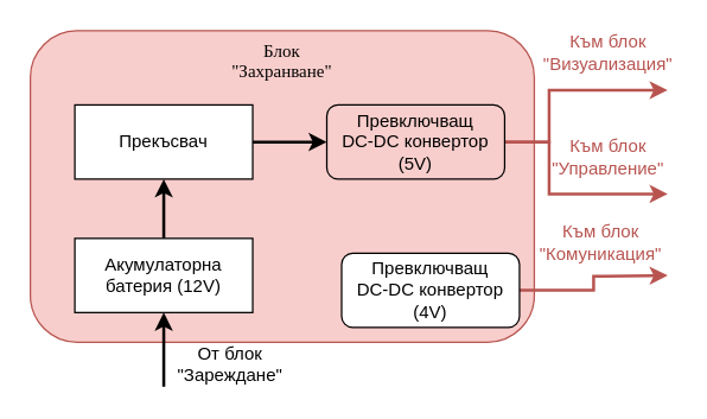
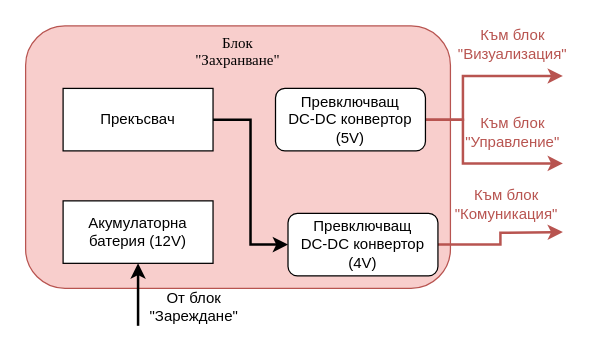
- <mxCell id="11" style="edgeStyle=orthogonalEdgeStyle;rounded=0;orthogonalLoop=1;jettySize=auto;html=1;strokeWidth=2;" edge="1" parent="1" source="12" target="5"><mxGeometry relative="1" as="geometry" /></mxCell>
+ <mxCell id="11" style="edgeStyle=orthogonalEdgeStyle;rounded=0;orthogonalLoop=1;jettySize=auto;html=1;entryX=0;entryY=0.5;entryDx=0;entryDy=0;strokeWidth=2;" edge="1" parent="1" source="12" target="7"><mxGeometry relative="1" as="geometry" /></mxCell>
- <mxCell id="5" value="Превключващ&lt;br&gt;DC-DC конвертор&lt;br&gt;(5V)" style="rounded=1;whiteSpace=wrap;html=1;fillColor=#f8cecc;" parent="1" vertex="1"><mxGeometry x="220" y="70" width="120" height="50" as="geometry" /></mxCell>
+ <mxCell id="5" value="Превключващ&lt;br&gt;DC-DC конвертор&lt;br&gt;(5V)" style="rounded=1;whiteSpace=wrap;html=1;" parent="1" vertex="1"><mxGeometry x="220" y="70" width="120" height="50" as="geometry" /></mxCell>
- <mxCell id="8" style="edgeStyle=orthogonalEdgeStyle;rounded=0;orthogonalLoop=1;jettySize=auto;html=1;strokeWidth=2;entryX=0.5;entryY=1;entryDx=0;entryDy=0;" edge="1" parent="1" source="10" target="12"><mxGeometry relative="1" as="geometry"><Array as="points"><mxPoint x="110" y="140" /><mxPoint x="110" y="140" /></Array></mxGeometry></mxCell>
